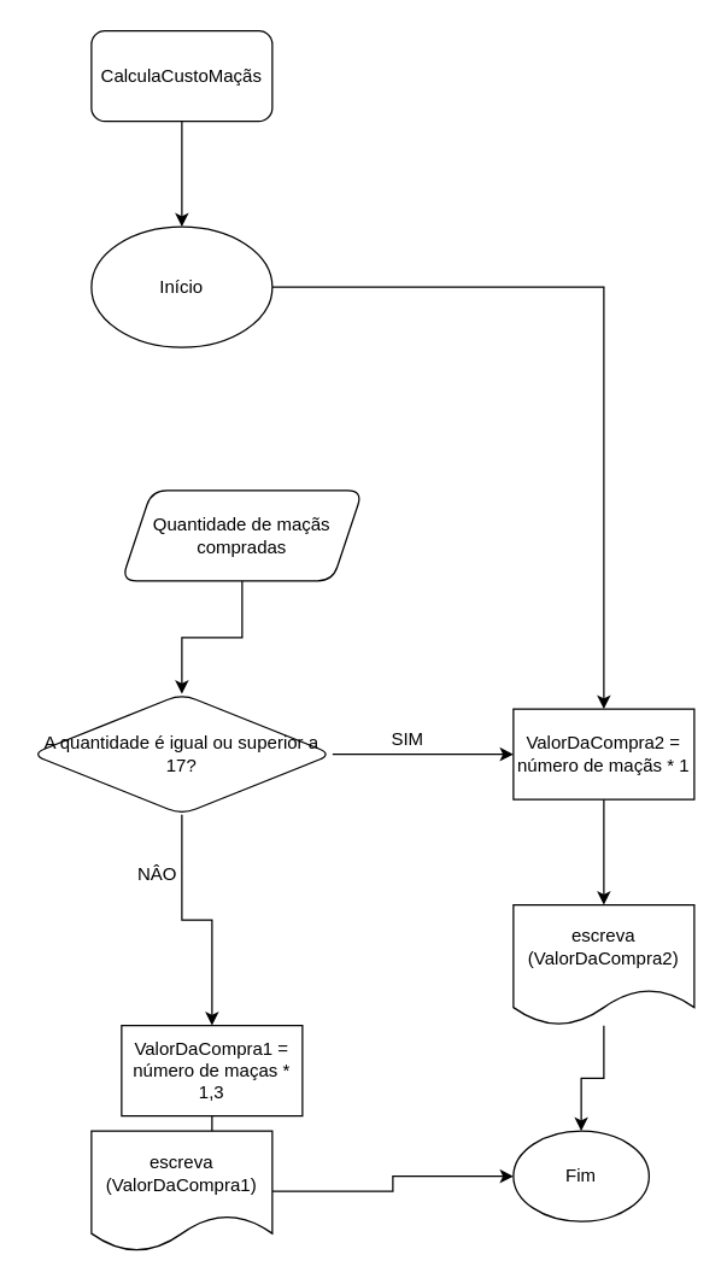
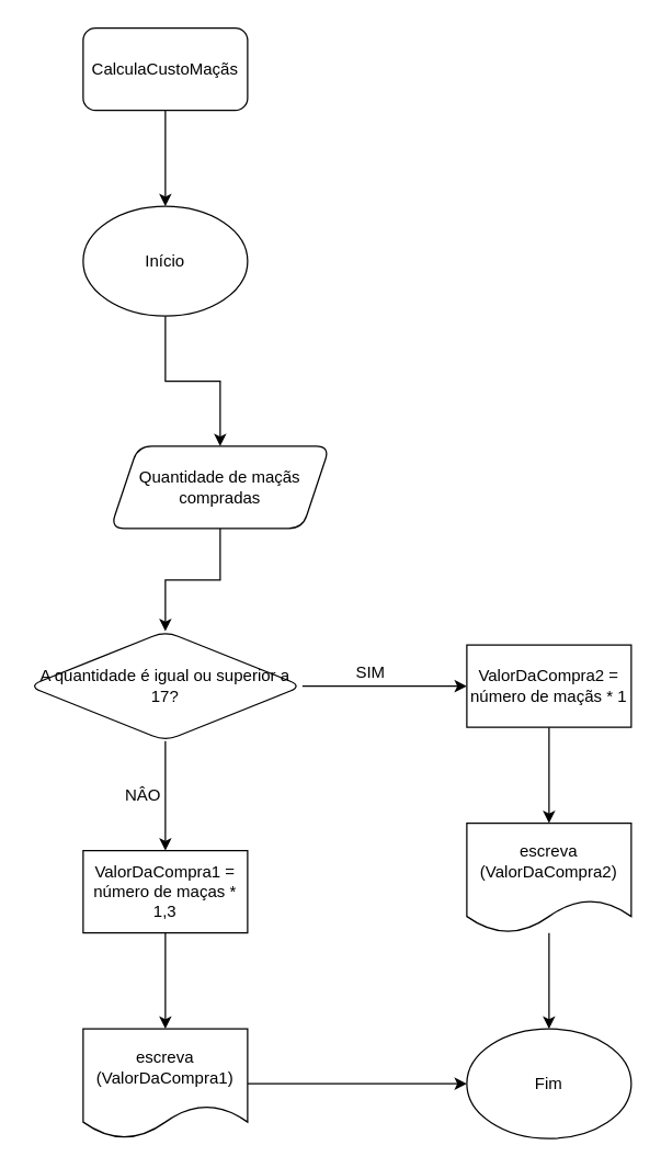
- <mxCell id="4" value="" style="edgeStyle=orthogonalEdgeStyle;rounded=0;orthogonalLoop=1;jettySize=auto;html=1;" parent="1" source="5" target="12" edge="1"><mxGeometry relative="1" as="geometry" /></mxCell>
+ <mxCell id="4" value="" style="edgeStyle=orthogonalEdgeStyle;rounded=0;orthogonalLoop=1;jettySize=auto;html=1;" parent="1" source="5" target="7" edge="1"><mxGeometry relative="1" as="geometry" /></mxCell>
- <mxCell id="14" value="ValorDaCompra1 = número de maças * 1,3" style="rounded=0;whiteSpace=wrap;html=1;" parent="1" vertex="1"><mxGeometry x="80" y="680" width="120" height="60" as="geometry" /></mxCell>
+ <mxCell id="14" value="ValorDaCompra1 = número de maças * 1,3" style="rounded=0;whiteSpace=wrap;html=1;" parent="1" vertex="1"><mxGeometry x="60" y="620" width="120" height="60" as="geometry" /></mxCell>
- <mxCell id="19" value="Fim" style="ellipse;whiteSpace=wrap;html=1;rounded=0;" parent="1" vertex="1"><mxGeometry x="340" y="750" width="90" height="60" as="geometry" /></mxCell>
+ <mxCell id="19" value="Fim" style="ellipse;whiteSpace=wrap;html=1;rounded=0;" parent="1" vertex="1"><mxGeometry x="340" y="750" width="120" height="80" as="geometry" /></mxCell>
